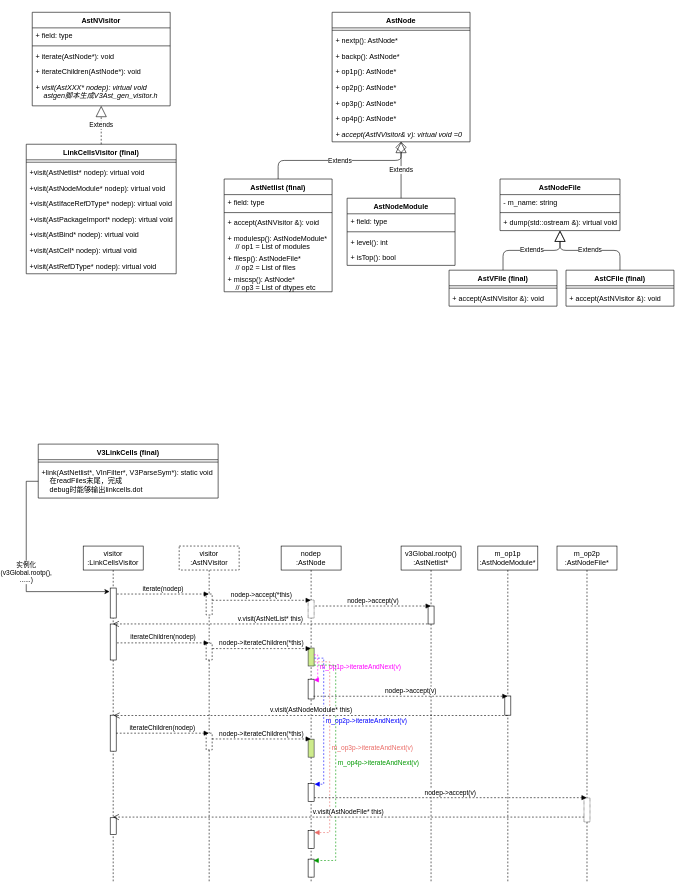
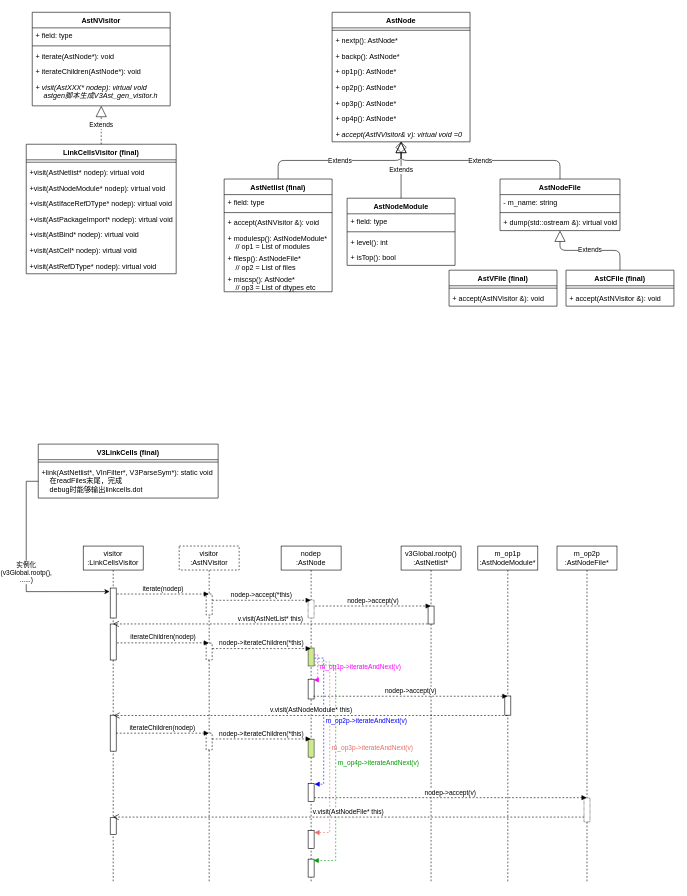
+ <mxCell id="82" value="Extends" style="endArrow=block;endSize=16;endFill=0;html=1;edgeStyle=orthogonalEdgeStyle;exitX=0.5;exitY=0;exitDx=0;exitDy=0;" parent="1" source="72" target="56" edge="1"><mxGeometry width="160" relative="1" as="geometry"><mxPoint x="450" y="350" as="sourcePoint" /><mxPoint x="539" y="266" as="targetPoint" /></mxGeometry></mxCell>
- <mxCell id="84" value="Extends" style="endArrow=block;endSize=16;endFill=0;html=1;edgeStyle=orthogonalEdgeStyle;" parent="1" source="76" target="72" edge="1"><mxGeometry width="160" relative="1" as="geometry"><mxPoint x="1050" y="510" as="sourcePoint" /><mxPoint x="930" y="436" as="targetPoint" /></mxGeometry></mxCell>
